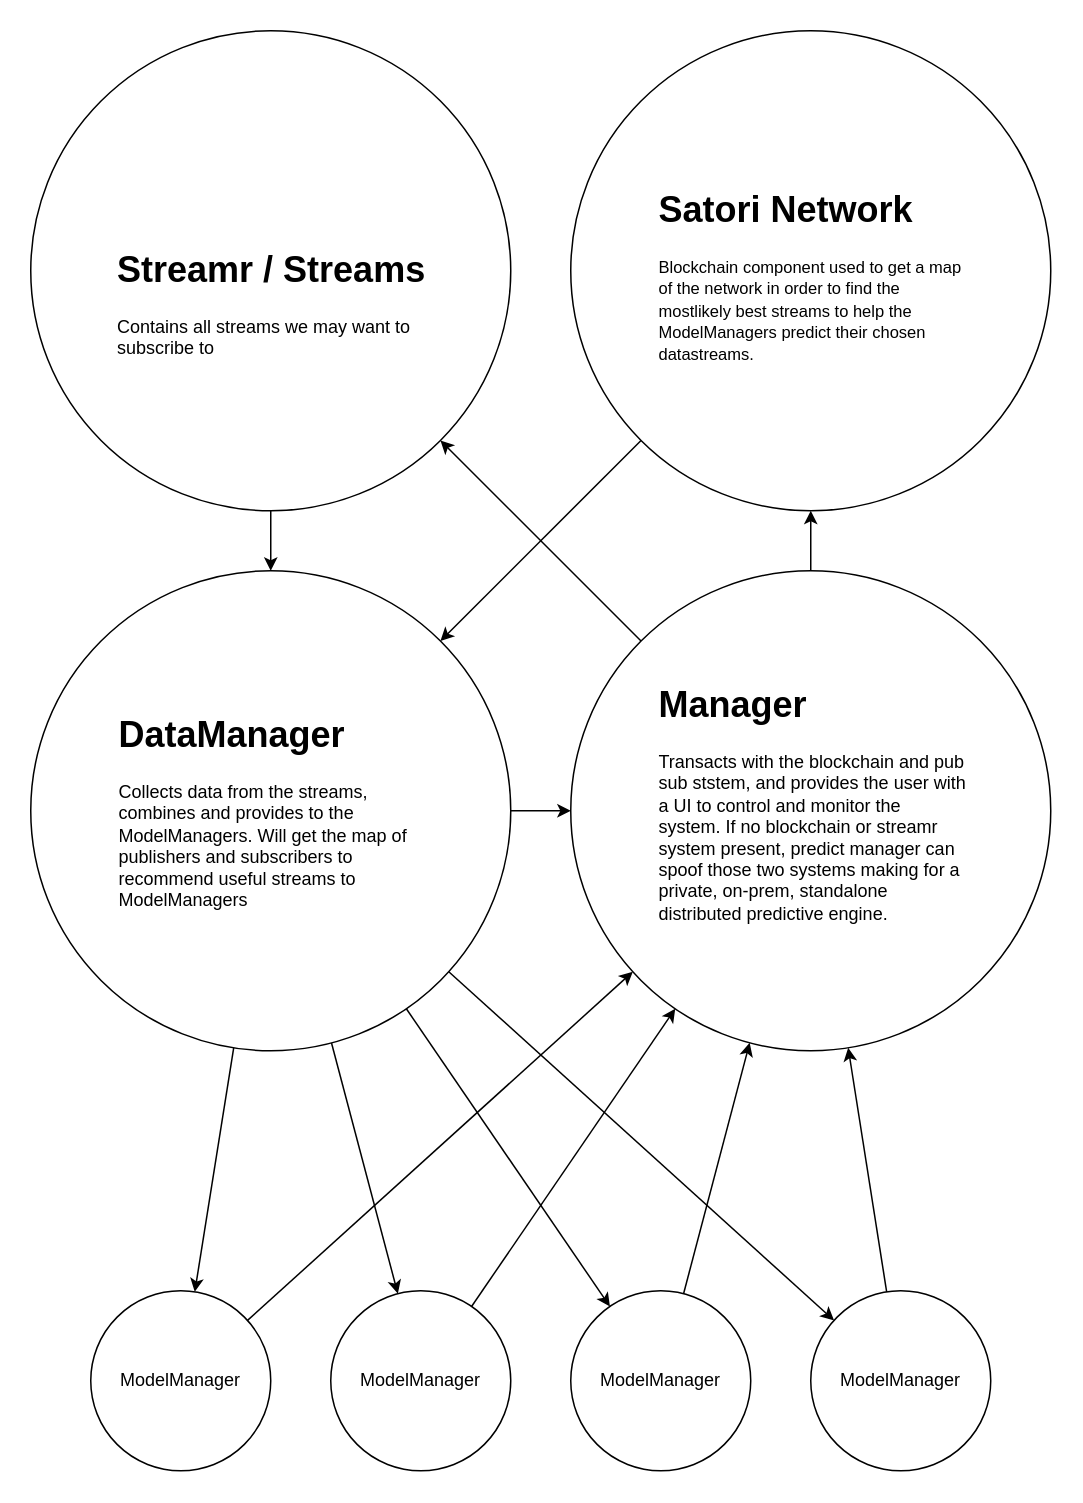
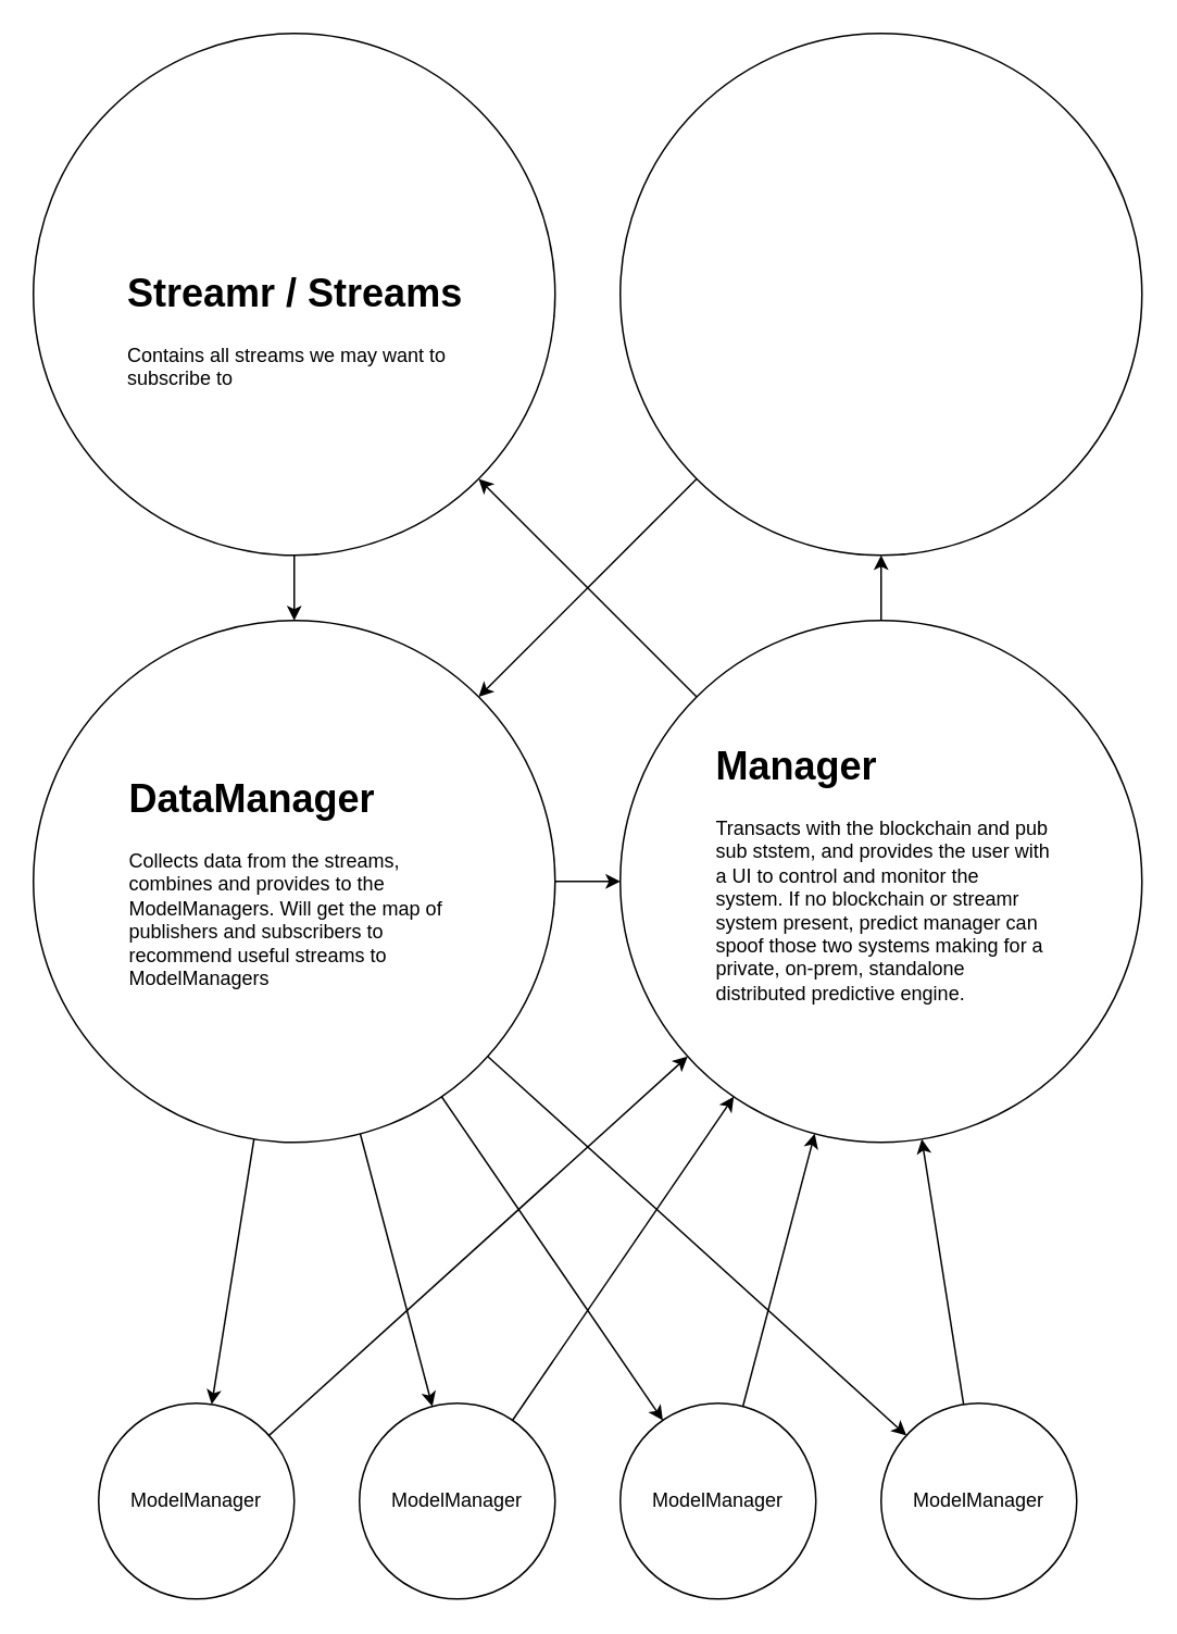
- <mxCell id="20" value="&lt;h1&gt;Satori Network&lt;/h1&gt;&lt;p&gt;&lt;span style=&quot;font-size: 11px ; text-align: center&quot;&gt;Blockchain component used to get a map of the network&amp;nbsp;&lt;/span&gt;&lt;span style=&quot;font-size: 11px ; text-align: center&quot;&gt;in order to find the mostlikely&amp;nbsp;&lt;/span&gt;&lt;span style=&quot;font-size: 11px ; text-align: center&quot;&gt;best streams to help the&lt;/span&gt;&lt;br style=&quot;font-size: 11px ; text-align: center&quot;&gt;&lt;span style=&quot;font-size: 11px ; text-align: center&quot;&gt;ModelManagers predict their&amp;nbsp;&lt;/span&gt;&lt;span style=&quot;font-size: 11px ; text-align: center&quot;&gt;chosen datastreams.&lt;/span&gt;&lt;br&gt;&lt;/p&gt;" style="text;html=1;strokeColor=none;fillColor=none;spacing=5;spacingTop=-20;whiteSpace=wrap;overflow=hidden;rounded=0;shadow=0;" parent="1" vertex="1"><mxGeometry x="433.75" y="120" width="212.5" height="120" as="geometry" /></mxCell>
